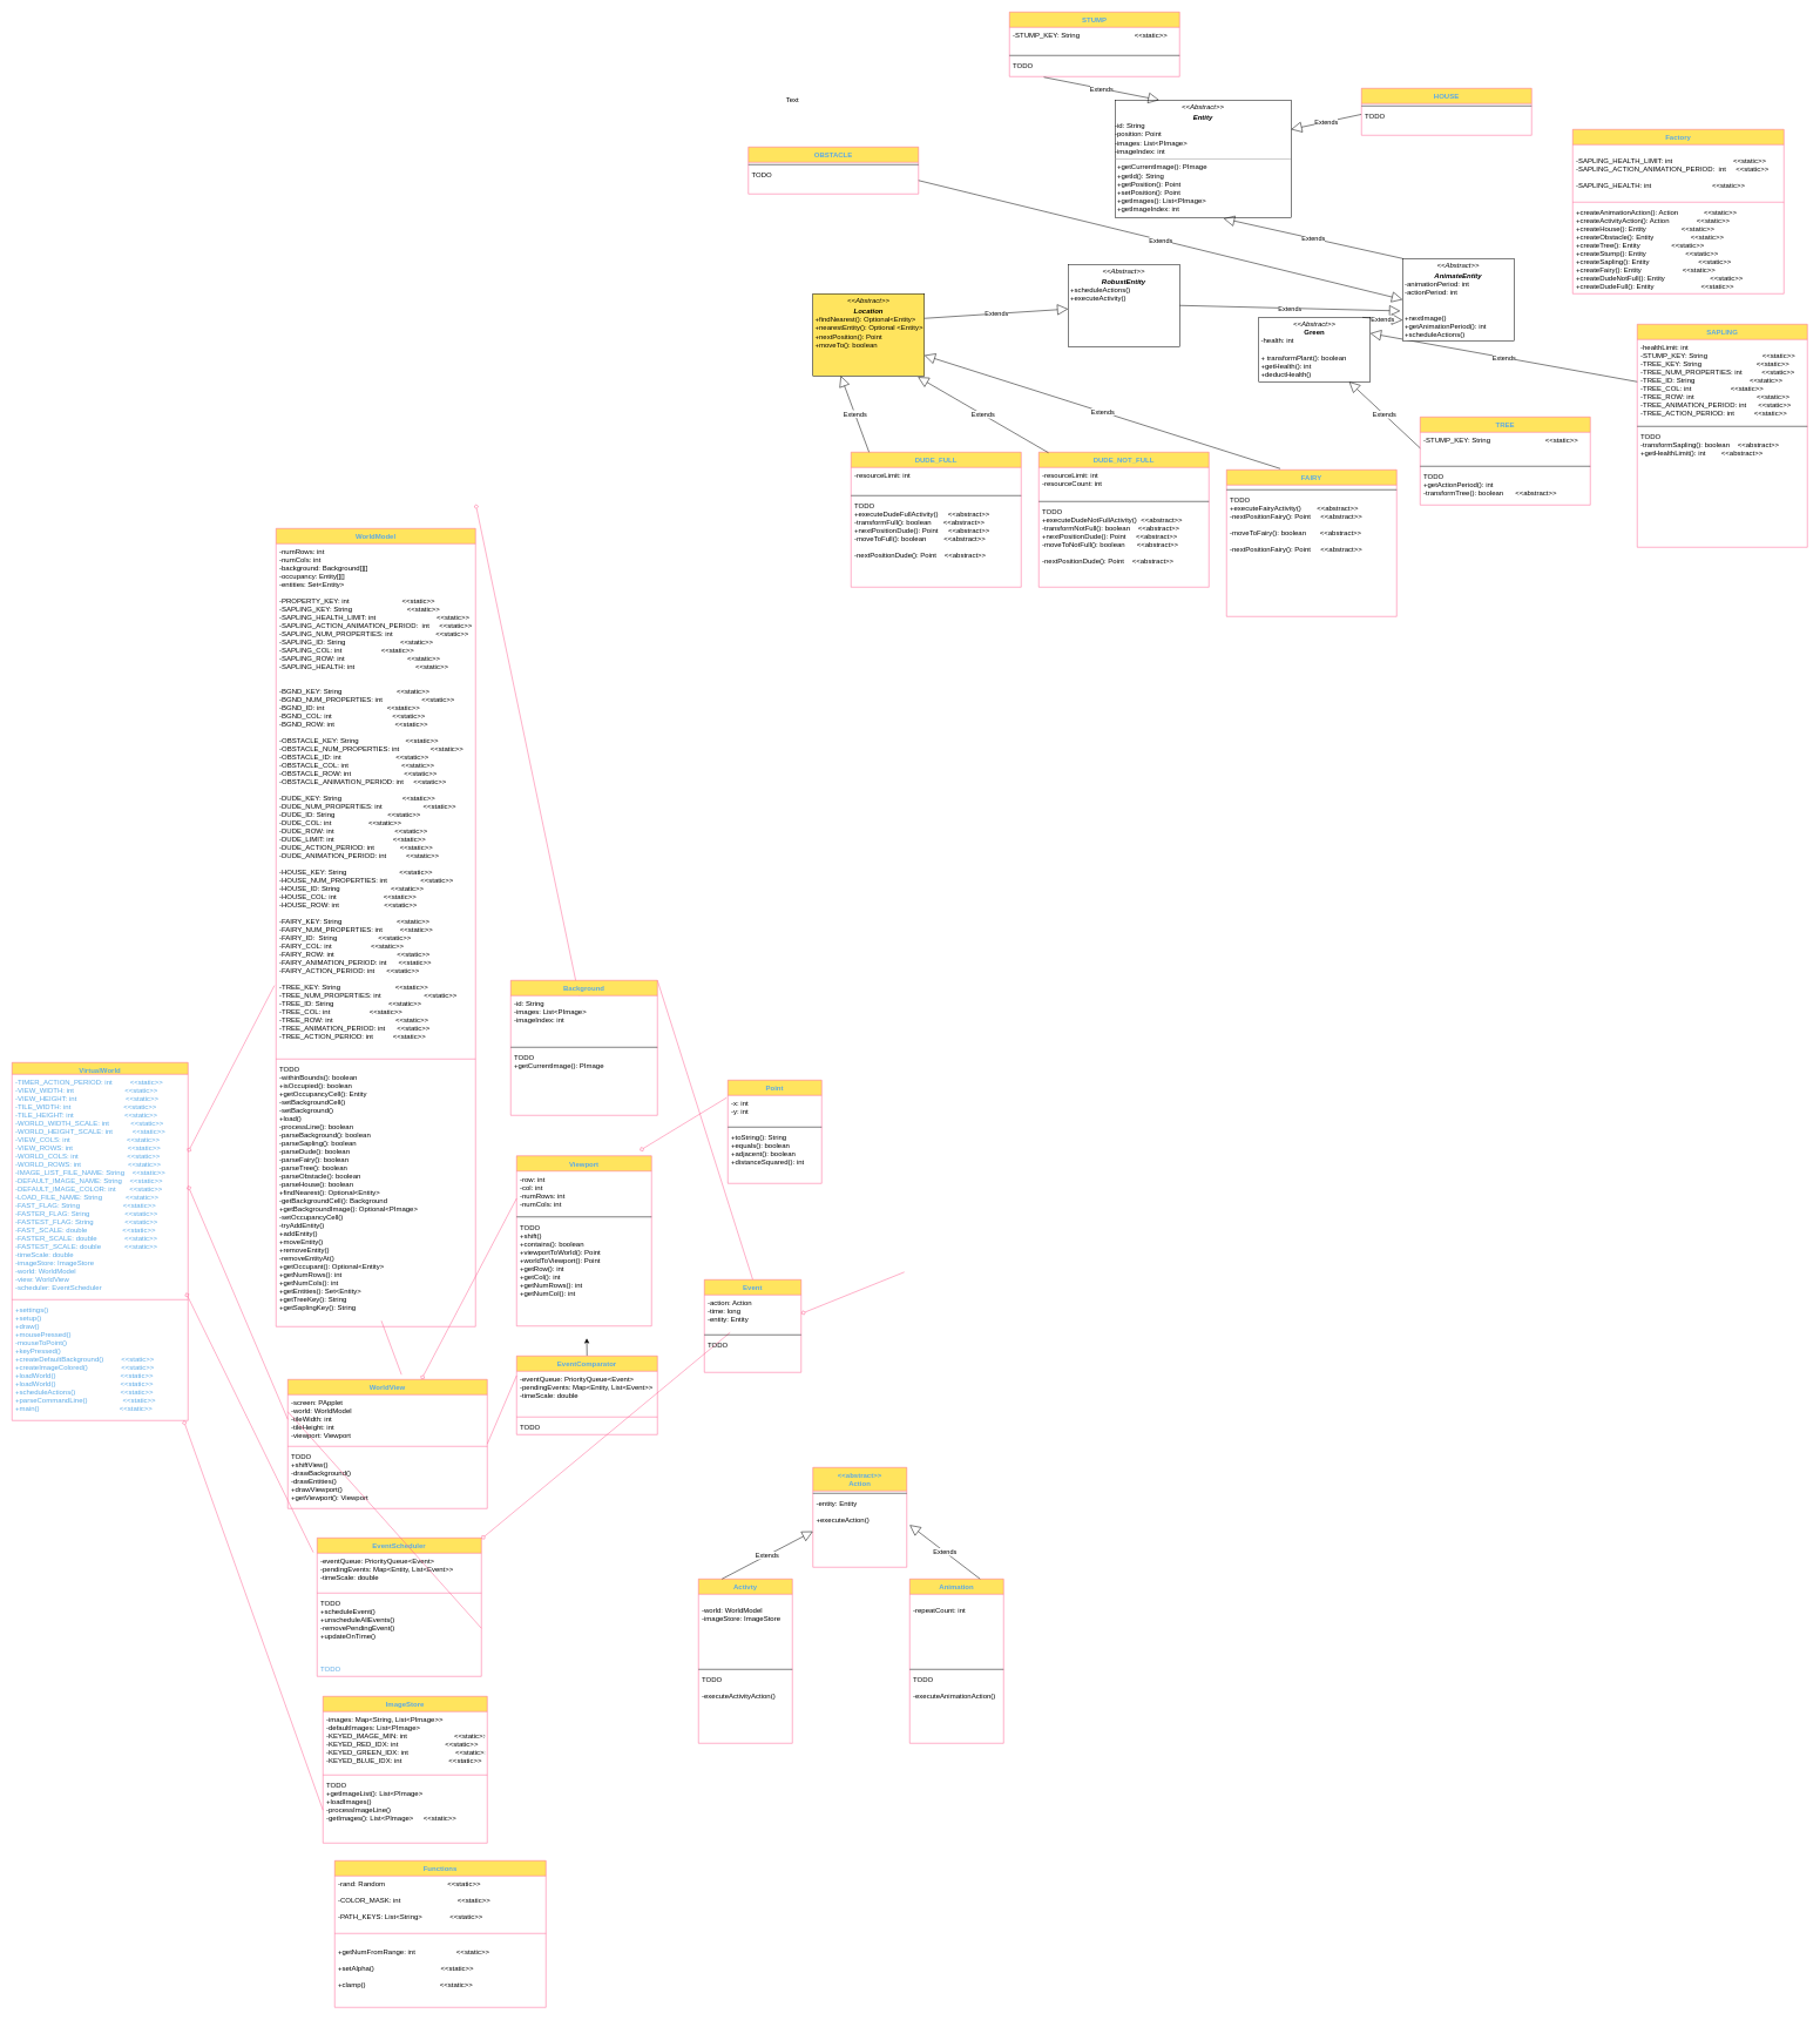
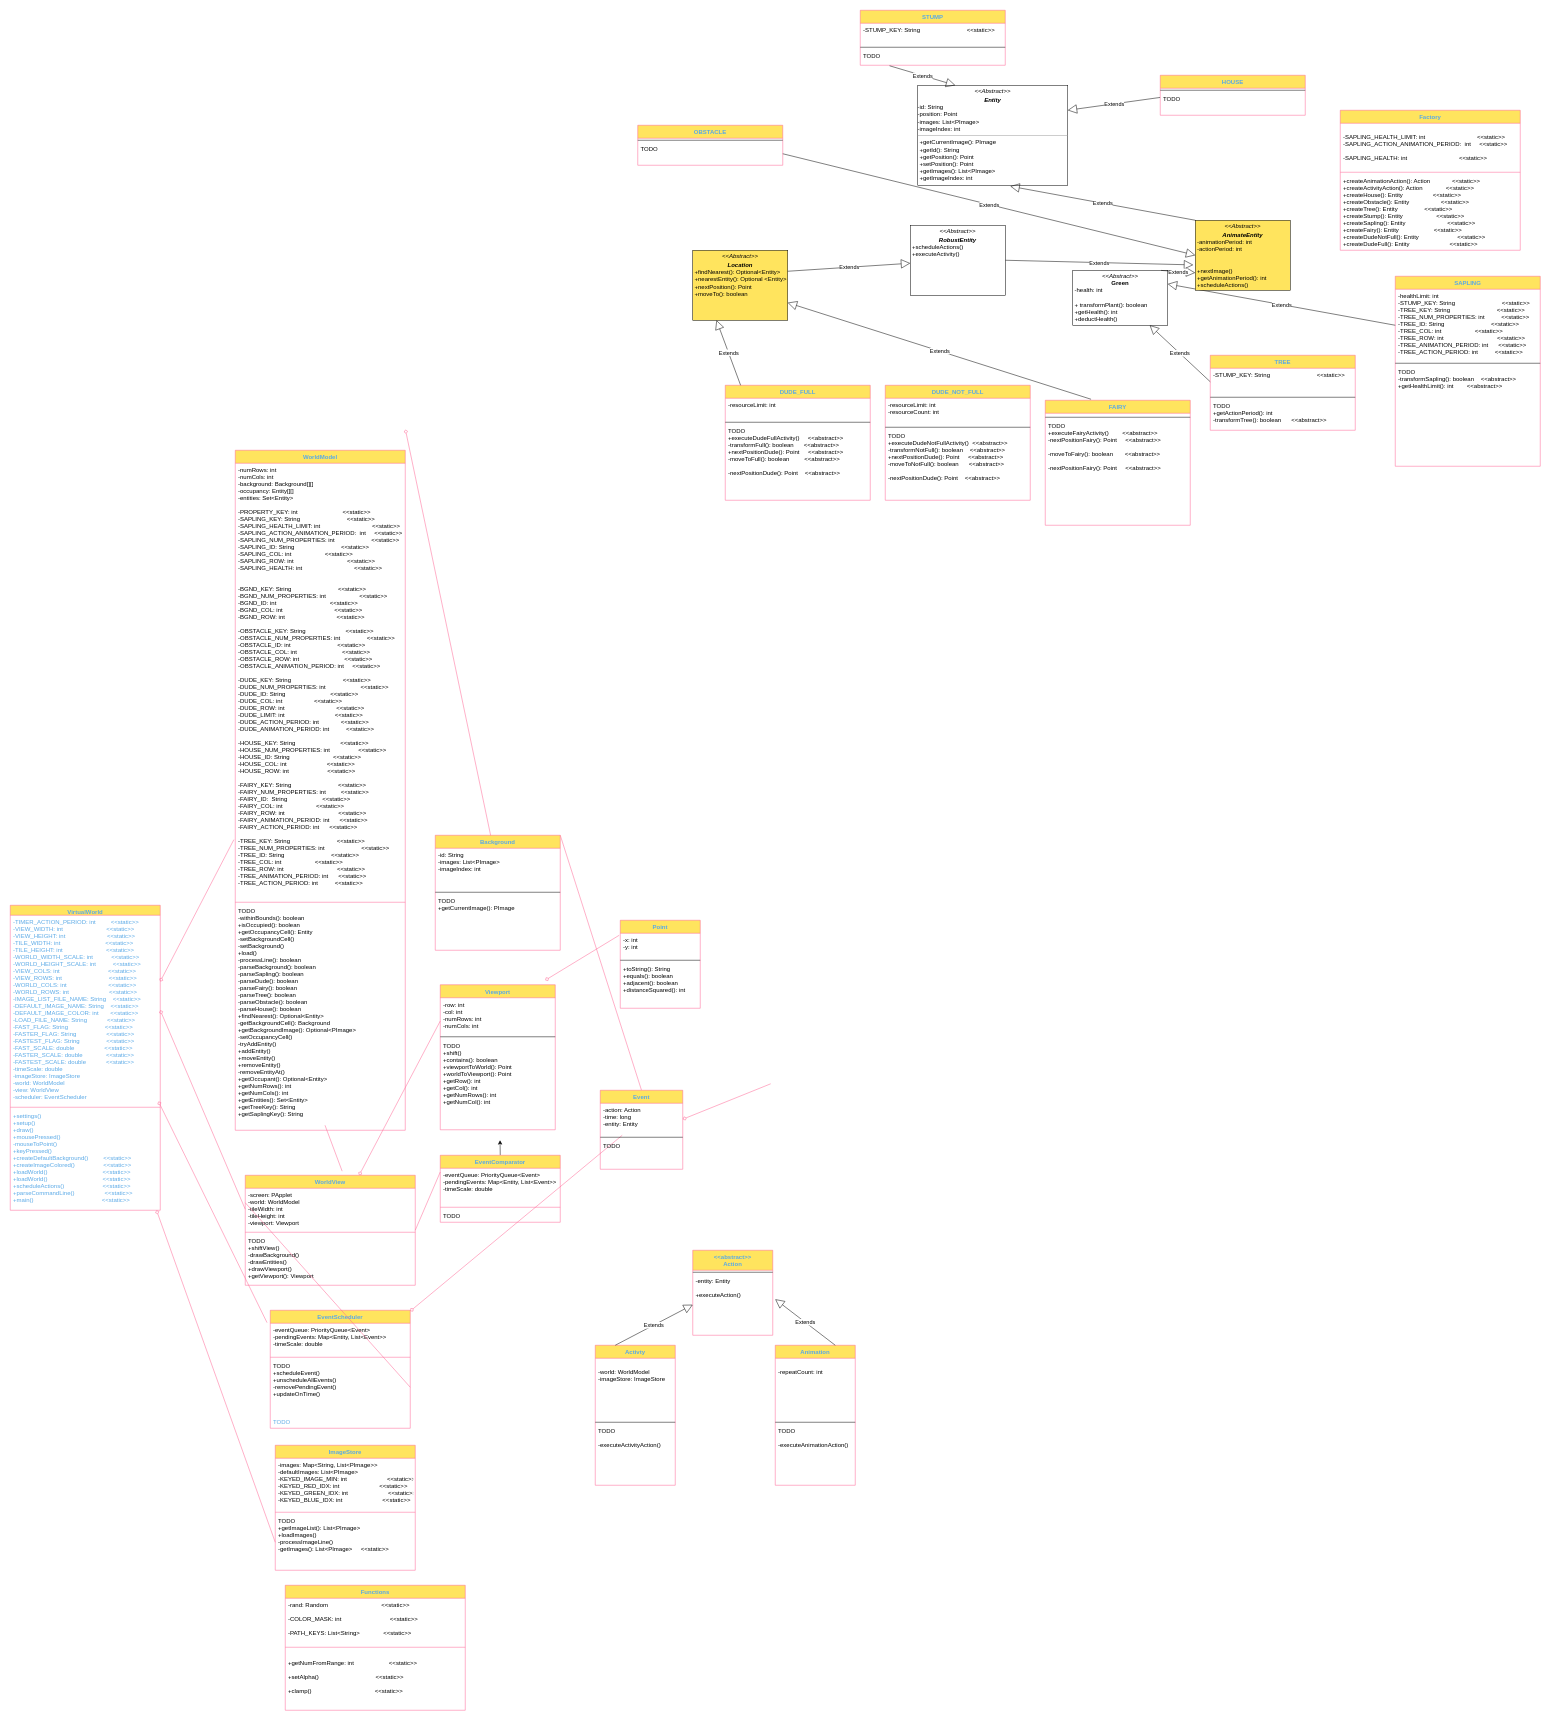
- <mxCell id="123" value="Text" style="text;html=1;align=center;verticalAlign=middle;resizable=0;points=[];autosize=1;strokeColor=none;fillColor=none;" vertex="1" parent="1"><mxGeometry x="1330" y="160" width="40" height="20" as="geometry" /></mxCell>
- <mxCell id="94" value="&lt;p style=&quot;margin: 0px ; margin-top: 4px ; text-align: center&quot;&gt;&lt;i&gt;&amp;lt;&amp;lt;Abstract&amp;gt;&amp;gt;&lt;/i&gt;&lt;br&gt;&lt;/p&gt;&lt;p style=&quot;margin: 0px ; margin-top: 4px ; text-align: center&quot;&gt;&lt;b&gt;&lt;i&gt;Entity&lt;/i&gt;&lt;/b&gt;&lt;/p&gt;-id: String&lt;br style=&quot;padding: 0px ; margin: 0px&quot;&gt;-position: Point&lt;br style=&quot;padding: 0px ; margin: 0px&quot;&gt;-images: List&amp;lt;PImage&amp;gt;&lt;br style=&quot;padding: 0px ; margin: 0px&quot;&gt;-imageIndex: int&amp;nbsp;&lt;br&gt;&lt;hr size=&quot;1&quot;&gt;&lt;p style=&quot;margin: 0px ; margin-left: 4px&quot;&gt;+getCurrentImage(): PImage&lt;br&gt;&lt;/p&gt;&lt;p style=&quot;margin: 0px ; margin-left: 4px&quot;&gt;+getId(): String&lt;br style=&quot;padding: 0px ; margin: 0px&quot;&gt;+getPosition(): Point&lt;br style=&quot;padding: 0px ; margin: 0px&quot;&gt;+setPosition(): Point&amp;nbsp;&lt;/p&gt;&lt;p style=&quot;margin: 0px ; margin-left: 4px&quot;&gt;+getImages(): List&amp;lt;PImage&amp;gt;&amp;nbsp;&amp;nbsp;&lt;br&gt;&lt;/p&gt;&lt;p style=&quot;margin: 0px ; margin-left: 4px&quot;&gt;+getImageIndex: int&lt;/p&gt;&lt;p style=&quot;margin: 0px ; margin-left: 4px&quot;&gt;&lt;br&gt;&lt;/p&gt;" style="verticalAlign=top;align=left;overflow=fill;fontSize=12;fontFamily=Helvetica;html=1;" parent="1" vertex="1"><mxGeometry x="1900" y="170" width="300" height="200" as="geometry" /></mxCell>
+ <mxCell id="94" value="&lt;p style=&quot;margin: 0px ; margin-top: 4px ; text-align: center&quot;&gt;&lt;i&gt;&amp;lt;&amp;lt;Abstract&amp;gt;&amp;gt;&lt;/i&gt;&lt;br&gt;&lt;/p&gt;&lt;p style=&quot;margin: 0px ; margin-top: 4px ; text-align: center&quot;&gt;&lt;b&gt;&lt;i&gt;Entity&lt;/i&gt;&lt;/b&gt;&lt;/p&gt;-id: String&lt;br style=&quot;padding: 0px ; margin: 0px&quot;&gt;-position: Point&lt;br style=&quot;padding: 0px ; margin: 0px&quot;&gt;-images: List&amp;lt;PImage&amp;gt;&lt;br style=&quot;padding: 0px ; margin: 0px&quot;&gt;-imageIndex: int&amp;nbsp;&lt;br&gt;&lt;hr size=&quot;1&quot;&gt;&lt;p style=&quot;margin: 0px ; margin-left: 4px&quot;&gt;+getCurrentImage(): PImage&lt;br&gt;&lt;/p&gt;&lt;p style=&quot;margin: 0px ; margin-left: 4px&quot;&gt;+getId(): String&lt;br style=&quot;padding: 0px ; margin: 0px&quot;&gt;+getPosition(): Point&lt;br style=&quot;padding: 0px ; margin: 0px&quot;&gt;+setPosition(): Point&amp;nbsp;&lt;/p&gt;&lt;p style=&quot;margin: 0px ; margin-left: 4px&quot;&gt;+getImages(): List&amp;lt;PImage&amp;gt;&amp;nbsp;&amp;nbsp;&lt;br&gt;&lt;/p&gt;&lt;p style=&quot;margin: 0px ; margin-left: 4px&quot;&gt;+getImageIndex: int&lt;/p&gt;&lt;p style=&quot;margin: 0px ; margin-left: 4px&quot;&gt;&lt;br&gt;&lt;/p&gt;" style="verticalAlign=top;align=left;overflow=fill;fontSize=12;fontFamily=Helvetica;html=1;" parent="1" vertex="1"><mxGeometry x="1835" y="170" width="300" height="200" as="geometry" /></mxCell>
- <mxCell id="124" value="&lt;p style=&quot;margin: 0px ; margin-top: 4px ; text-align: center&quot;&gt;&lt;i&gt;&amp;lt;&amp;lt;Abstract&amp;gt;&amp;gt;&lt;/i&gt;&lt;br&gt;&lt;/p&gt;&lt;p style=&quot;margin: 0px ; margin-top: 4px ; text-align: center&quot;&gt;&lt;i&gt;&lt;b&gt;AnimateEntity&lt;/b&gt;&lt;/i&gt;&lt;/p&gt;&lt;p style=&quot;margin: 0px ; margin-left: 4px&quot;&gt;&lt;/p&gt;&lt;p style=&quot;margin: 0px ; margin-left: 4px&quot;&gt;-animationPeriod: int&lt;br style=&quot;padding: 0px ; margin: 0px&quot;&gt;-actionPeriod: int&lt;br&gt;&lt;/p&gt;&lt;p style=&quot;margin: 0px ; margin-left: 4px&quot;&gt;&lt;br&gt;&lt;/p&gt;&lt;p style=&quot;margin: 0px ; margin-left: 4px&quot;&gt;&lt;br&gt;&lt;/p&gt;&lt;p style=&quot;margin: 0px ; margin-left: 4px&quot;&gt;+nextImage()&lt;br&gt;+getAnimationPeriod(): int&lt;/p&gt;&lt;p style=&quot;margin: 0px ; margin-left: 4px&quot;&gt;+scheduleActions()&lt;br&gt;&lt;/p&gt;&lt;p style=&quot;margin: 0px ; margin-left: 4px&quot;&gt;&lt;br&gt;&lt;/p&gt;" style="verticalAlign=top;align=left;overflow=fill;fontSize=12;fontFamily=Helvetica;html=1;" vertex="1" parent="1"><mxGeometry x="2390" y="440" width="190" height="140" as="geometry" /></mxCell>
+ <mxCell id="124" value="&lt;p style=&quot;margin: 0px ; margin-top: 4px ; text-align: center&quot;&gt;&lt;i&gt;&amp;lt;&amp;lt;Abstract&amp;gt;&amp;gt;&lt;/i&gt;&lt;br&gt;&lt;/p&gt;&lt;p style=&quot;margin: 0px ; margin-top: 4px ; text-align: center&quot;&gt;&lt;i&gt;&lt;b&gt;AnimateEntity&lt;/b&gt;&lt;/i&gt;&lt;/p&gt;&lt;p style=&quot;margin: 0px ; margin-left: 4px&quot;&gt;&lt;/p&gt;&lt;p style=&quot;margin: 0px ; margin-left: 4px&quot;&gt;-animationPeriod: int&lt;br style=&quot;padding: 0px ; margin: 0px&quot;&gt;-actionPeriod: int&lt;br&gt;&lt;/p&gt;&lt;p style=&quot;margin: 0px ; margin-left: 4px&quot;&gt;&lt;br&gt;&lt;/p&gt;&lt;p style=&quot;margin: 0px ; margin-left: 4px&quot;&gt;&lt;br&gt;&lt;/p&gt;&lt;p style=&quot;margin: 0px ; margin-left: 4px&quot;&gt;+nextImage()&lt;br&gt;+getAnimationPeriod(): int&lt;/p&gt;&lt;p style=&quot;margin: 0px ; margin-left: 4px&quot;&gt;+scheduleActions()&lt;br&gt;&lt;/p&gt;&lt;p style=&quot;margin: 0px ; margin-left: 4px&quot;&gt;&lt;br&gt;&lt;/p&gt;" style="verticalAlign=top;align=left;overflow=fill;fontSize=12;fontFamily=Helvetica;html=1;fillColor=#ffe45e;" vertex="1" parent="1"><mxGeometry x="2390" y="440" width="190" height="140" as="geometry" /></mxCell>
- <mxCell id="113" value="Extends" style="endArrow=block;endSize=16;endFill=0;html=1;rounded=0;exitX=0.057;exitY=0.004;exitDx=0;exitDy=0;exitPerimeter=0;entryX=0.942;entryY=1.014;entryDx=0;entryDy=0;entryPerimeter=0;" parent="1" source="75" target="99" edge="1"><mxGeometry width="160" relative="1" as="geometry"><mxPoint x="2210" y="440" as="sourcePoint" /><mxPoint x="2370" y="440" as="targetPoint" /></mxGeometry></mxCell>
